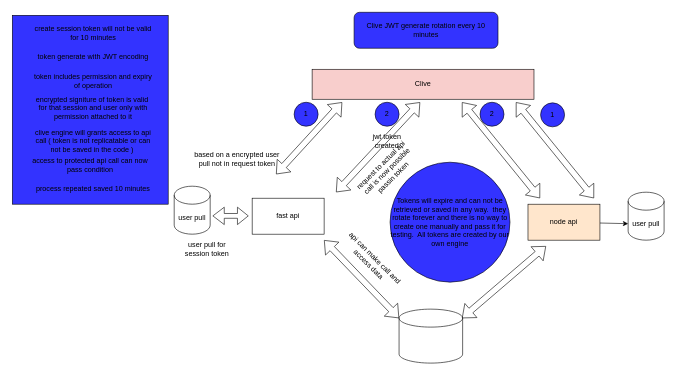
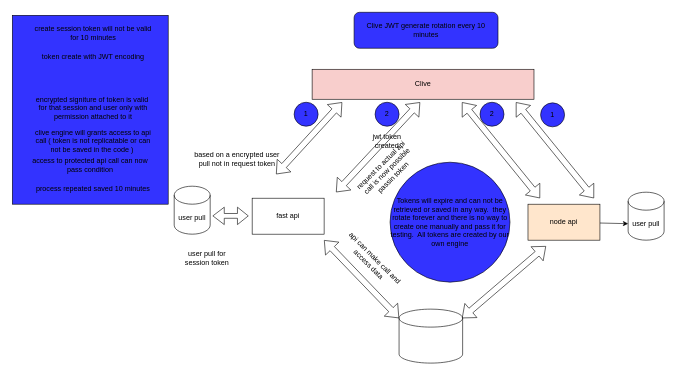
- <mxCell id="11" value="token generate with JWT encoding" style="text;html=1;strokeColor=none;fillColor=none;align=center;verticalAlign=middle;whiteSpace=wrap;rounded=0;" vertex="1" parent="1"><mxGeometry x="50" y="80" width="210" height="30" as="geometry" /></mxCell>
+ <mxCell id="11" value="token create with JWT encoding" style="text;html=1;strokeColor=none;fillColor=none;align=center;verticalAlign=middle;whiteSpace=wrap;rounded=0;" vertex="1" parent="1"><mxGeometry x="50" y="80" width="210" height="30" as="geometry" /></mxCell>
- <mxCell id="12" value="token includes permission and expiry of operation" style="text;html=1;strokeColor=none;fillColor=none;align=center;verticalAlign=middle;whiteSpace=wrap;rounded=0;" vertex="1" parent="1"><mxGeometry x="50" y="120" width="210" height="30" as="geometry" /></mxCell>
- <mxCell id="21" value="user pull for session token" style="text;html=1;strokeColor=none;fillColor=none;align=center;verticalAlign=middle;whiteSpace=wrap;rounded=0;" vertex="1" parent="1"><mxGeometry x="300" y="400" width="90" height="30" as="geometry" /></mxCell>
+ <mxCell id="21" value="user pull for session token" style="text;html=1;strokeColor=none;fillColor=none;align=center;verticalAlign=middle;whiteSpace=wrap;rounded=0;" vertex="1" parent="1"><mxGeometry x="300" y="415" width="90" height="30" as="geometry" /></mxCell>
